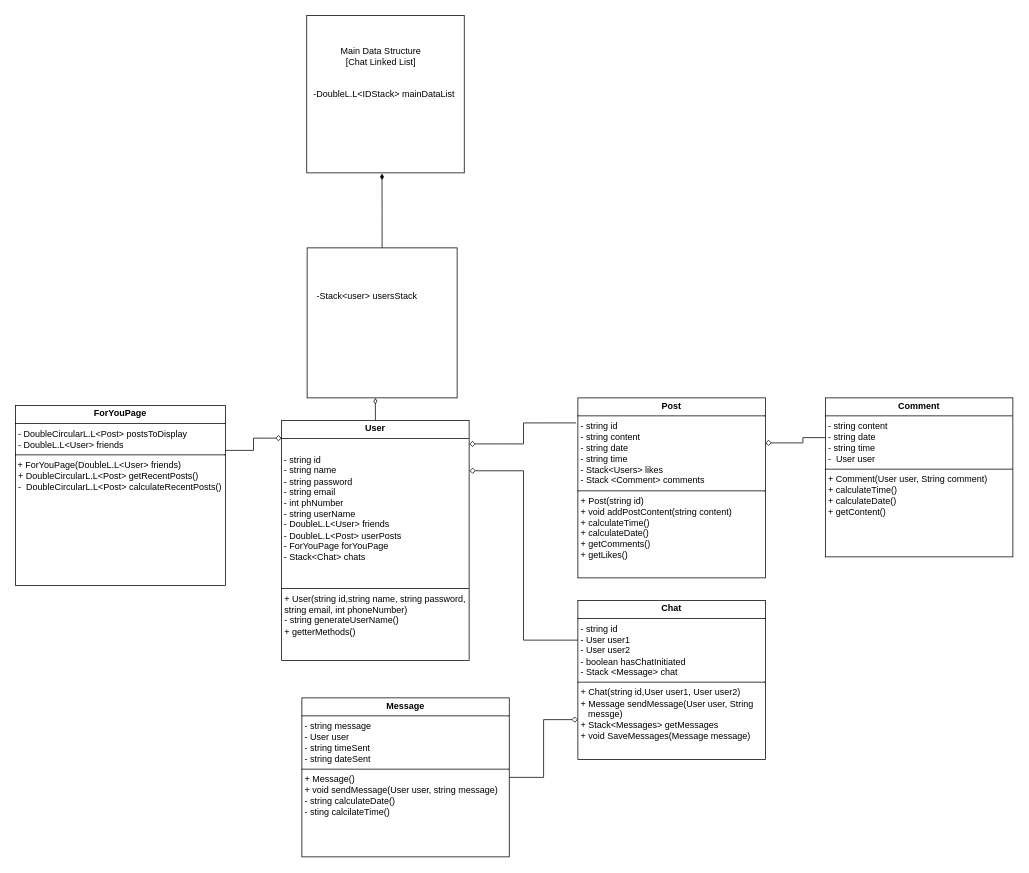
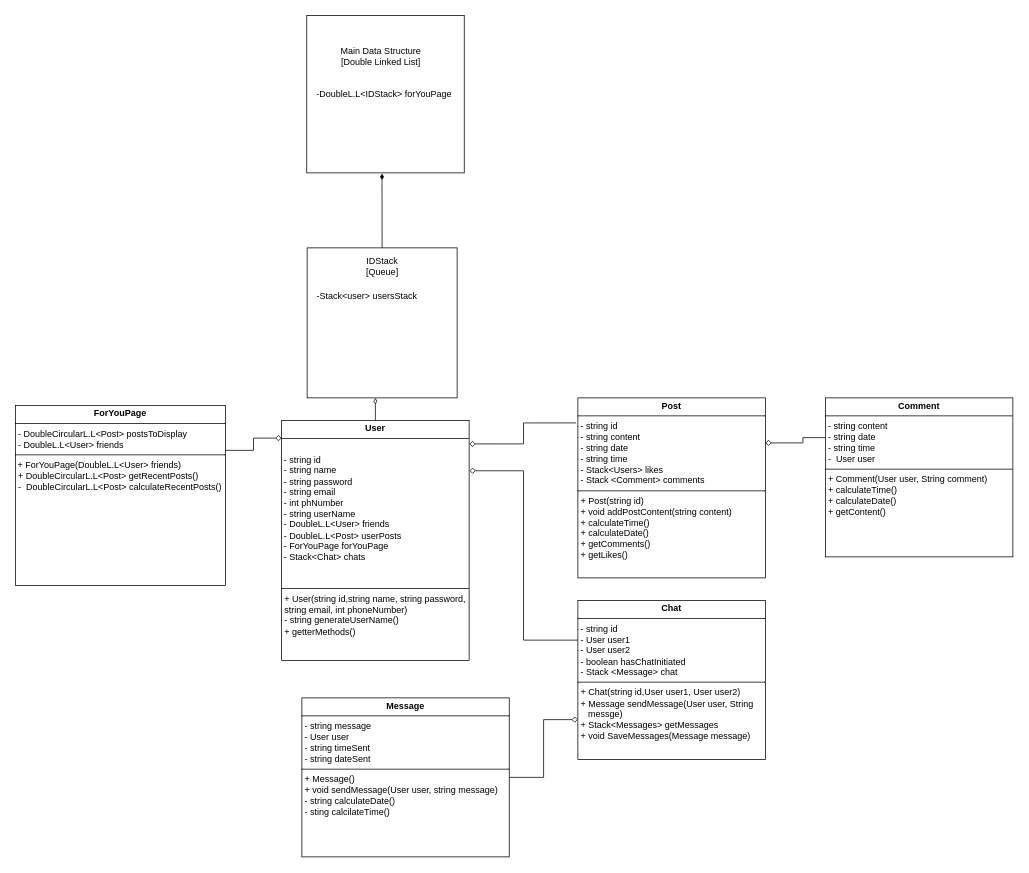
- <mxCell id="10" value="&lt;div&gt;&lt;div&gt;Main Data Structure&lt;/div&gt;&lt;div&gt;[Chat Linked List]&lt;/div&gt;&lt;/div&gt;" style="text;html=1;align=center;verticalAlign=middle;whiteSpace=wrap;rounded=0;" vertex="1" parent="1"><mxGeometry x="423.75" y="60" width="166.5" height="30" as="geometry" /></mxCell>
+ <mxCell id="10" value="&lt;div&gt;&lt;div&gt;Main Data Structure&lt;/div&gt;&lt;div&gt;[Double Linked List]&lt;/div&gt;&lt;/div&gt;" style="text;html=1;align=center;verticalAlign=middle;whiteSpace=wrap;rounded=0;" vertex="1" parent="1"><mxGeometry x="423.75" y="60" width="166.5" height="30" as="geometry" /></mxCell>
- <mxCell id="11" value="-DoubleL.L&amp;lt;IDStack&amp;gt; mainDataList&amp;nbsp;" style="text;html=1;align=center;verticalAlign=middle;whiteSpace=wrap;rounded=0;" vertex="1" parent="1"><mxGeometry x="402" y="110" width="223" height="30" as="geometry" /></mxCell>
+ <mxCell id="11" value="-DoubleL.L&amp;lt;IDStack&amp;gt; forYouPage&amp;nbsp;" style="text;html=1;align=center;verticalAlign=middle;whiteSpace=wrap;rounded=0;" vertex="1" parent="1"><mxGeometry x="402" y="110" width="223" height="30" as="geometry" /></mxCell>
+ <mxCell id="9" value="&lt;div&gt;&lt;div&gt;IDStack&lt;/div&gt;&lt;div&gt;[Queue]&lt;/div&gt;&lt;/div&gt;" style="text;html=1;align=center;verticalAlign=middle;whiteSpace=wrap;rounded=0;" vertex="1" parent="1"><mxGeometry x="453.5" y="340" width="111" height="30" as="geometry" /></mxCell>
